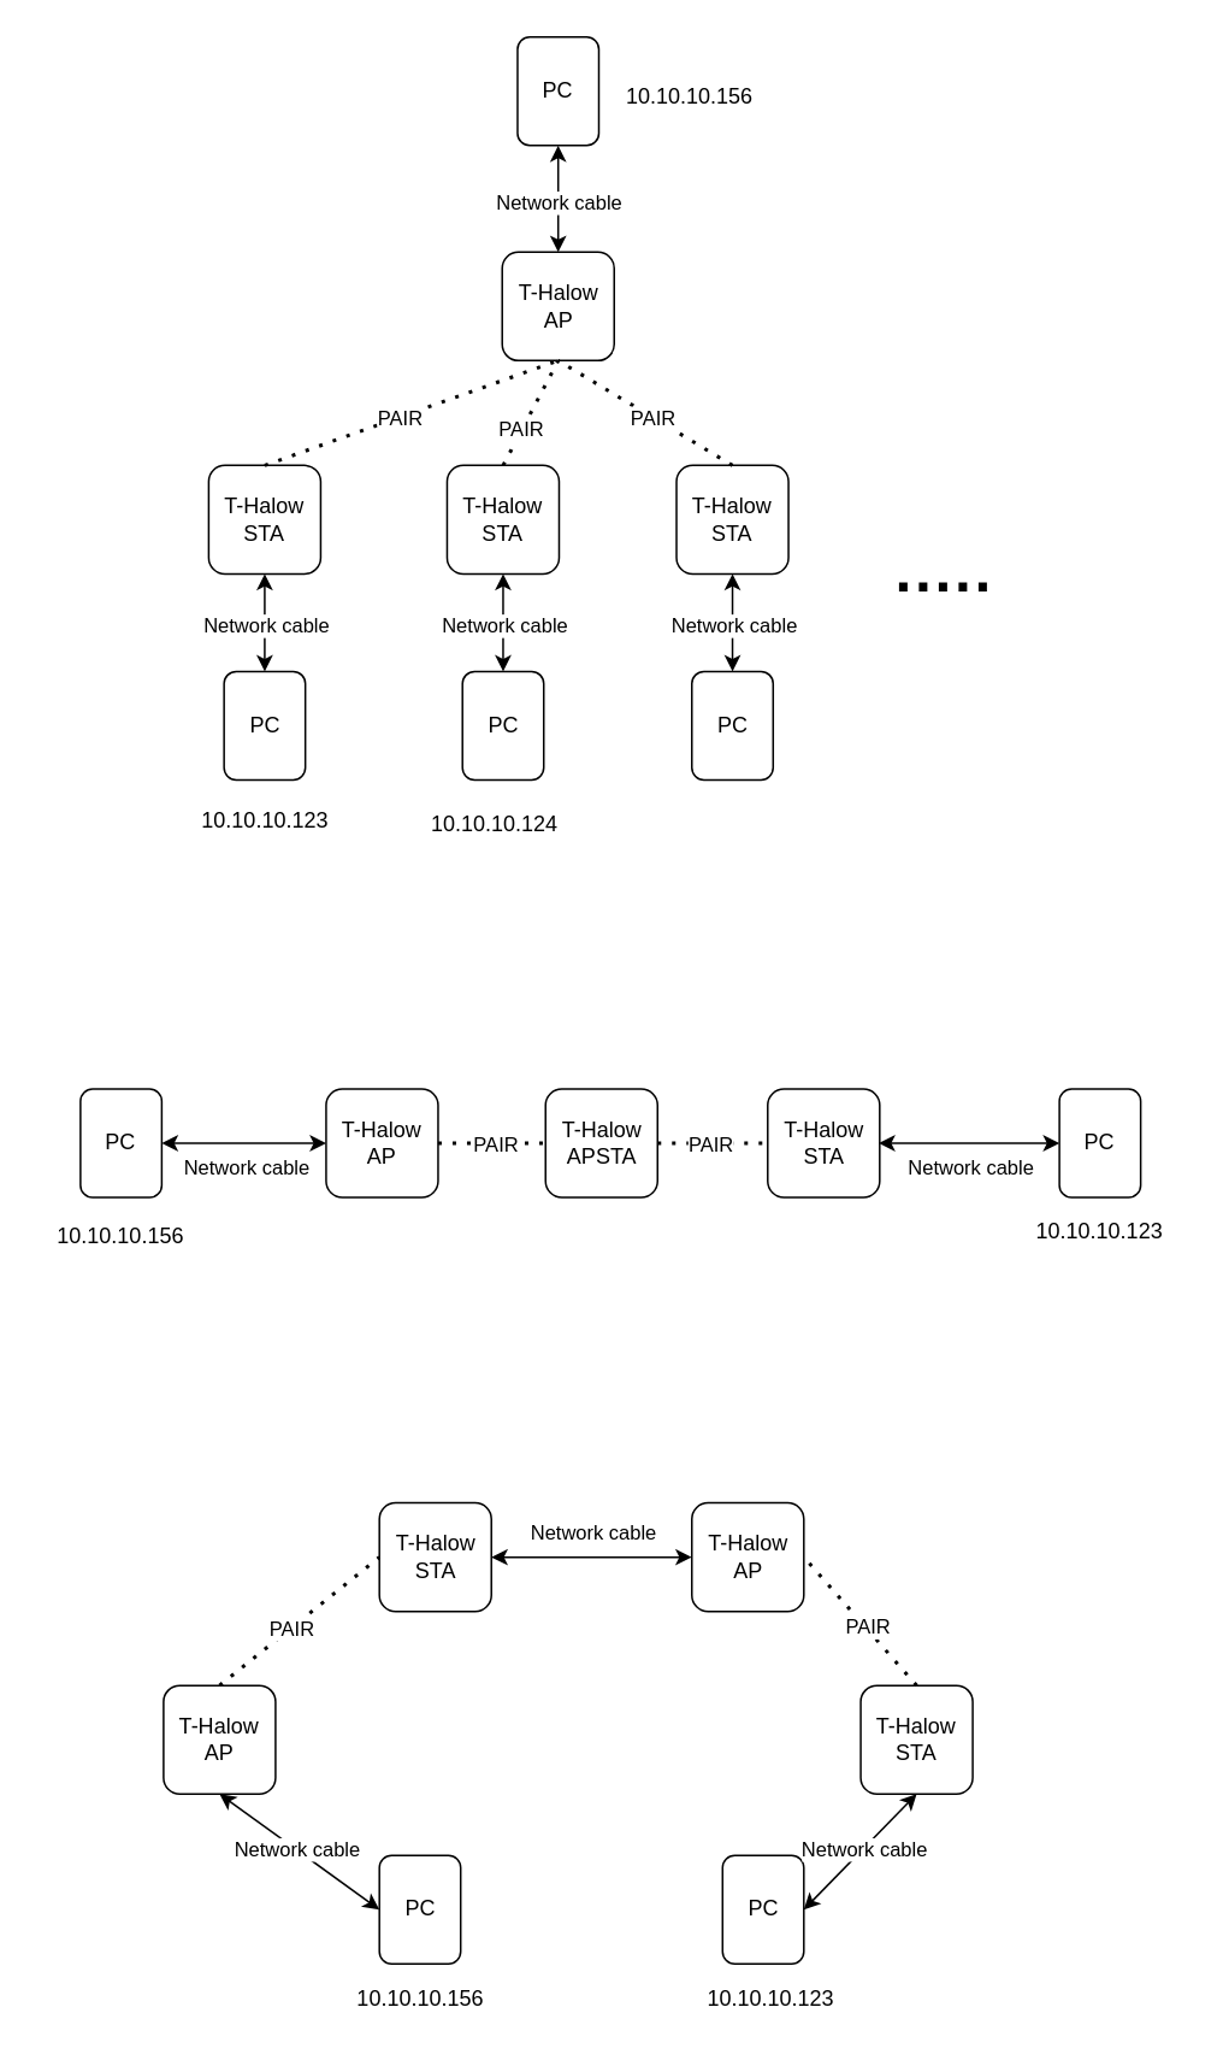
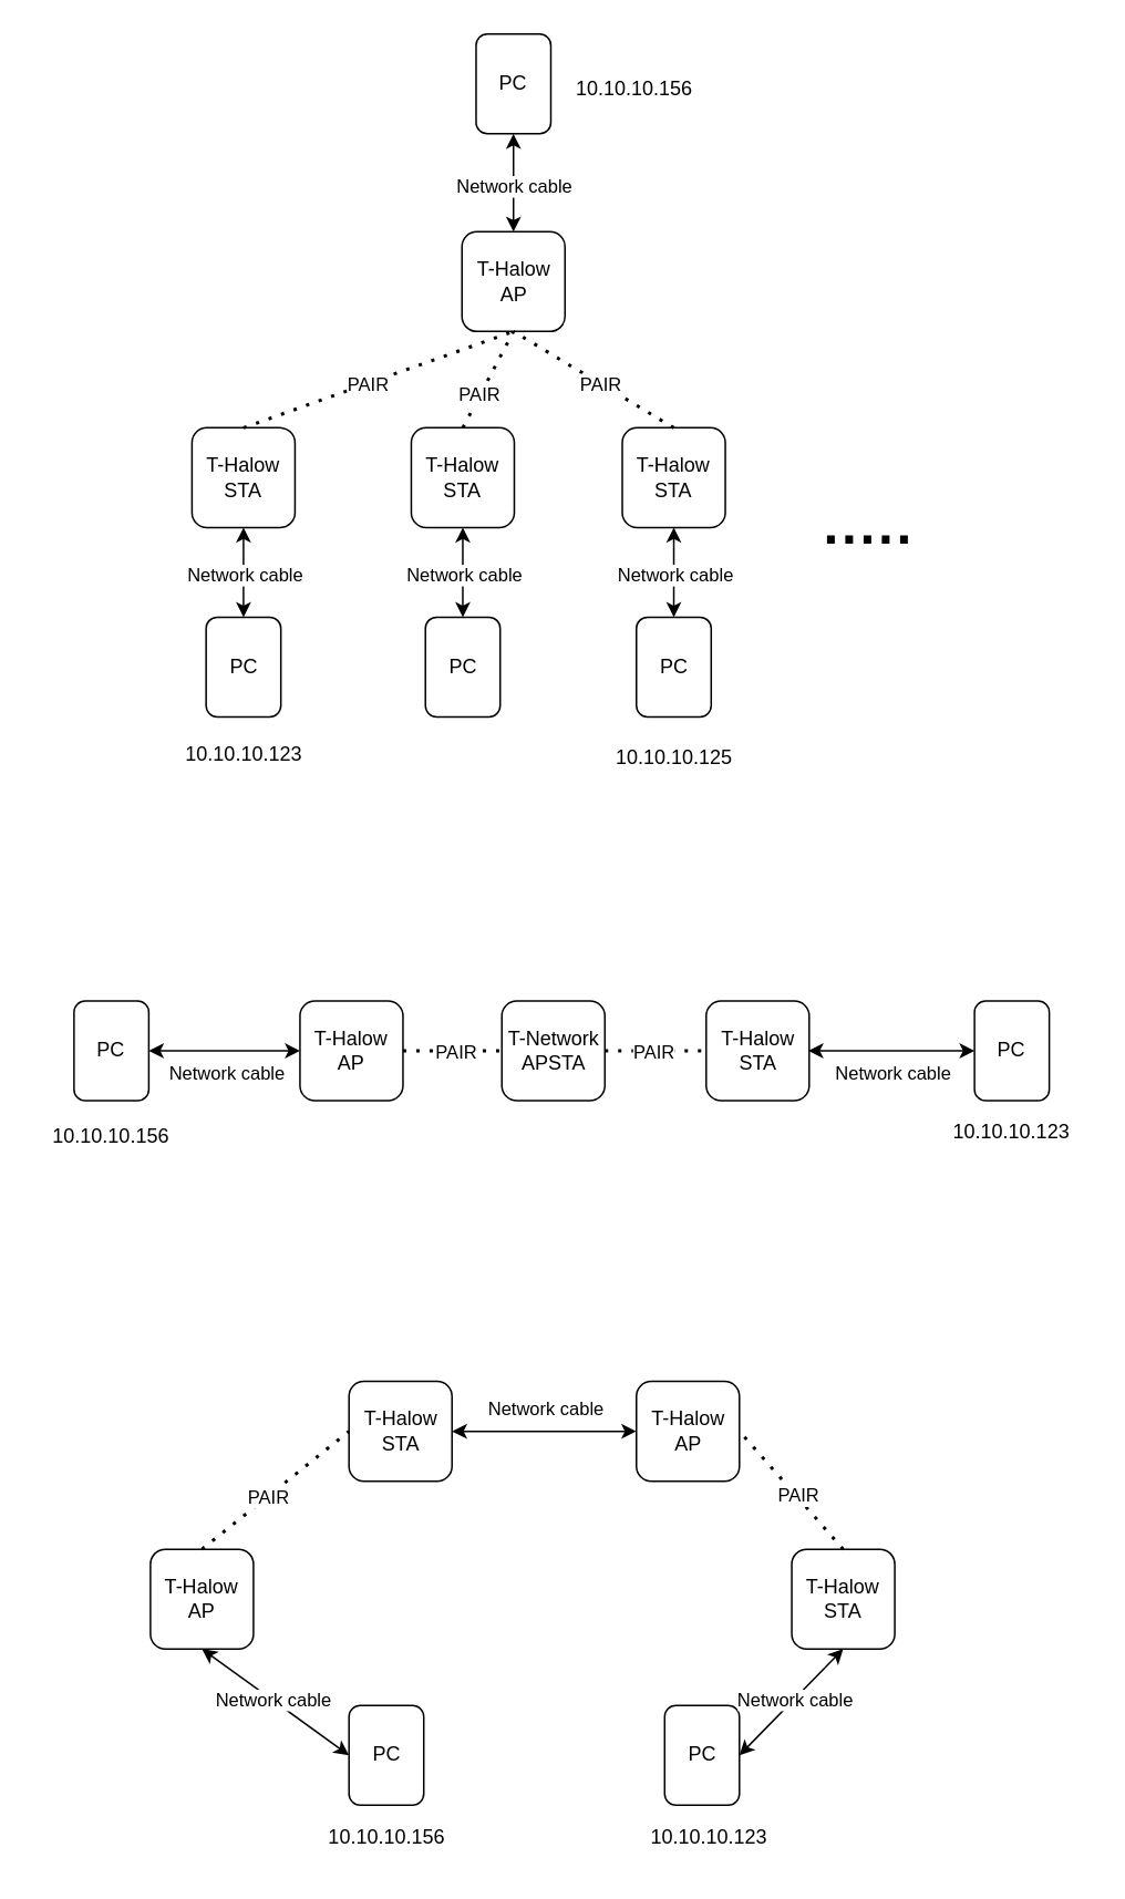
- <mxCell id="39" value="10.10.10.124" style="text;html=1;align=center;verticalAlign=middle;whiteSpace=wrap;rounded=0;" parent="1" vertex="1"><mxGeometry x="227" y="441" width="93" height="30" as="geometry" /></mxCell>
+ <mxCell id="40" value="10.10.10.125" style="text;html=1;align=center;verticalAlign=middle;whiteSpace=wrap;rounded=0;" parent="1" vertex="1"><mxGeometry x="358.5" y="441" width="93" height="30" as="geometry" /></mxCell>
- <mxCell id="43" value="T-Halow&lt;div&gt;&lt;div&gt;APSTA&lt;/div&gt;&lt;/div&gt;" style="rounded=1;whiteSpace=wrap;html=1;" parent="1" vertex="1"><mxGeometry x="301.5" y="602" width="62" height="60" as="geometry" /></mxCell>
+ <mxCell id="43" value="T-Network&lt;div&gt;&lt;div&gt;APSTA&lt;/div&gt;&lt;/div&gt;" style="rounded=1;whiteSpace=wrap;html=1;" parent="1" vertex="1"><mxGeometry x="301.5" y="602" width="62" height="60" as="geometry" /></mxCell>
